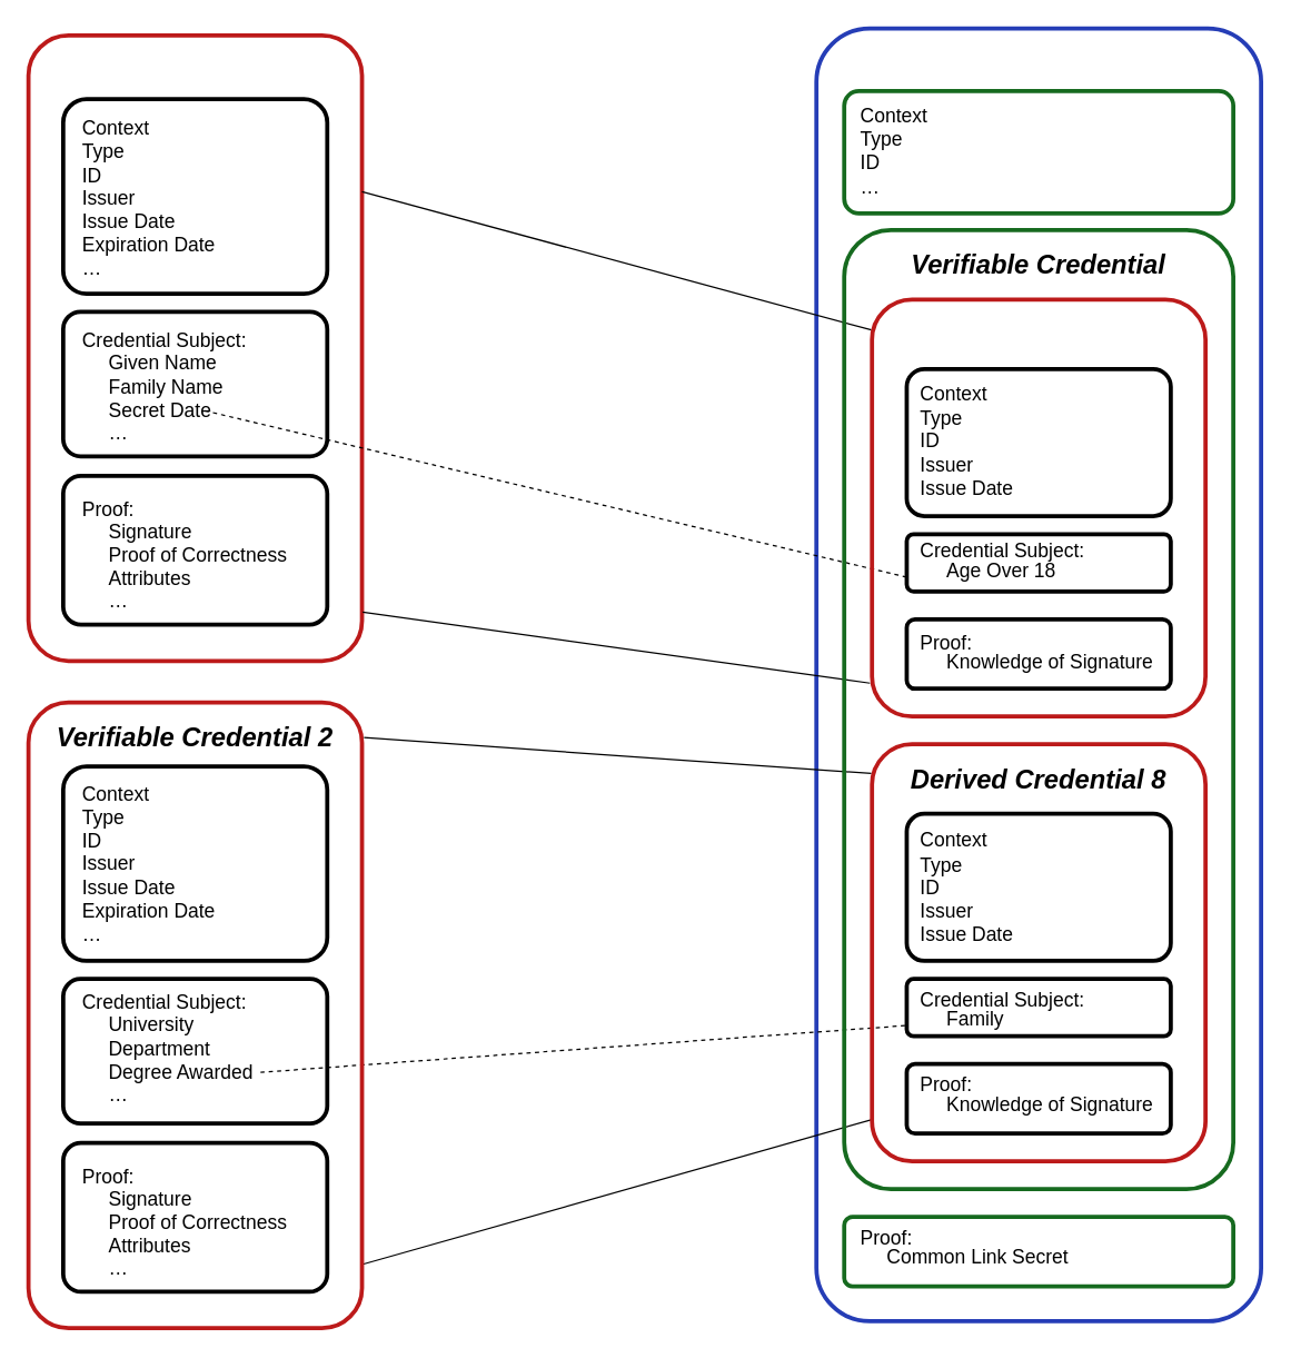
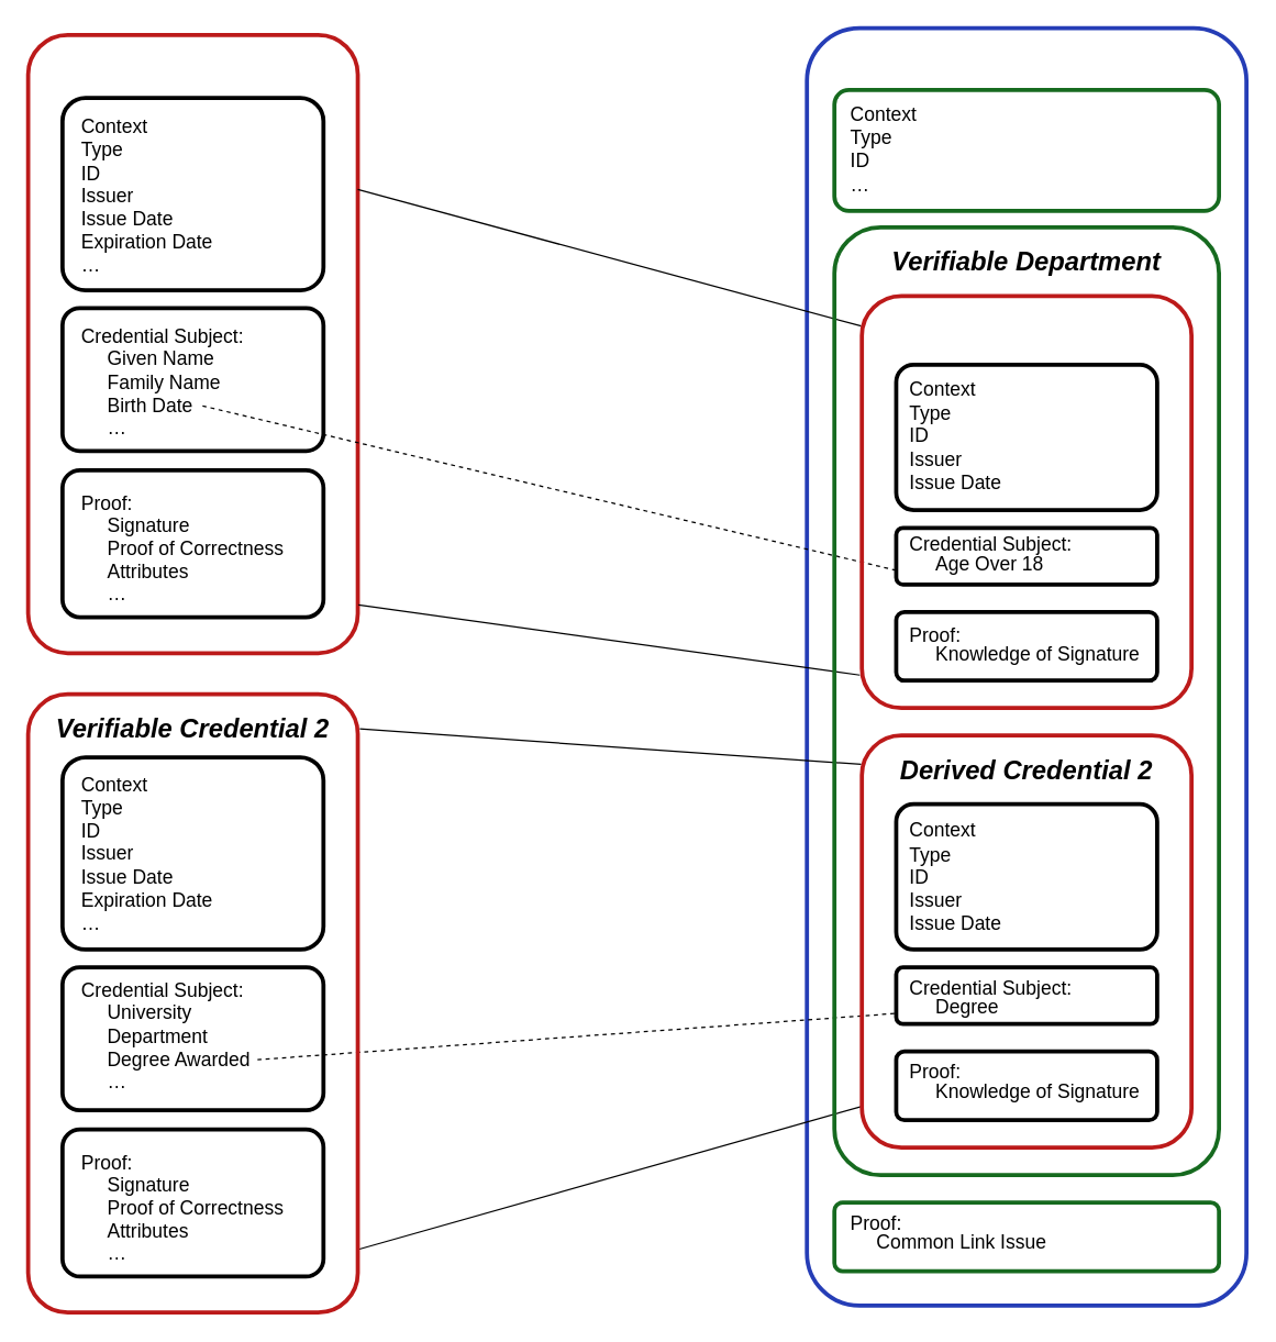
- <mxCell id="16" value="&lt;i&gt;&lt;b&gt;&lt;font style=&quot;font-size: 19px;&quot;&gt;Verifiable Credential&lt;/font&gt;&lt;/b&gt;&lt;/i&gt;" style="text;html=1;align=center;verticalAlign=middle;whiteSpace=wrap;rounded=0;fontSize=16;" parent="1" vertex="1"><mxGeometry x="637" y="175" width="220" height="31.94" as="geometry" /></mxCell>
+ <mxCell id="16" value="&lt;i&gt;&lt;b&gt;&lt;font style=&quot;font-size: 19px;&quot;&gt;Verifiable Department&lt;/font&gt;&lt;/b&gt;&lt;/i&gt;" style="text;html=1;align=center;verticalAlign=middle;whiteSpace=wrap;rounded=0;fontSize=16;" parent="1" vertex="1"><mxGeometry x="637" y="175" width="220" height="31.94" as="geometry" /></mxCell>
- <mxCell id="42" value="&lt;div style=&quot;font-size: 14px;&quot;&gt;&lt;span style=&quot;background-color: initial;&quot;&gt;Given Name&lt;/span&gt;&lt;br&gt;&lt;/div&gt;&lt;div style=&quot;font-size: 14px;&quot;&gt;Family Name&lt;/div&gt;&lt;div style=&quot;font-size: 14px;&quot;&gt;Secret Date&lt;/div&gt;&lt;div style=&quot;font-size: 14px;&quot;&gt;…&lt;/div&gt;" style="text;html=1;align=left;verticalAlign=middle;whiteSpace=wrap;rounded=0;fontSize=16;" vertex="1" parent="40"><mxGeometry x="19" y="23" width="140" height="70" as="geometry" /></mxCell>
+ <mxCell id="42" value="&lt;div style=&quot;font-size: 14px;&quot;&gt;&lt;span style=&quot;background-color: initial;&quot;&gt;Given Name&lt;/span&gt;&lt;br&gt;&lt;/div&gt;&lt;div style=&quot;font-size: 14px;&quot;&gt;Family Name&lt;/div&gt;&lt;div style=&quot;font-size: 14px;&quot;&gt;Birth Date&lt;/div&gt;&lt;div style=&quot;font-size: 14px;&quot;&gt;…&lt;/div&gt;" style="text;html=1;align=left;verticalAlign=middle;whiteSpace=wrap;rounded=0;fontSize=16;" vertex="1" parent="40"><mxGeometry x="19" y="23" width="140" height="70" as="geometry" /></mxCell>
- <mxCell id="29" value="&lt;i&gt;&lt;b&gt;&lt;font style=&quot;font-size: 19px;&quot;&gt;Derived Credential 8&lt;/font&gt;&lt;/b&gt;&lt;/i&gt;" style="text;html=1;align=center;verticalAlign=middle;whiteSpace=wrap;rounded=0;fontSize=16;" parent="1" vertex="1"><mxGeometry x="637" y="545" width="220" height="31.94" as="geometry" /></mxCell>
+ <mxCell id="29" value="&lt;i&gt;&lt;b&gt;&lt;font style=&quot;font-size: 19px;&quot;&gt;Derived Credential 2&lt;/font&gt;&lt;/b&gt;&lt;/i&gt;" style="text;html=1;align=center;verticalAlign=middle;whiteSpace=wrap;rounded=0;fontSize=16;" parent="1" vertex="1"><mxGeometry x="637" y="545" width="220" height="31.94" as="geometry" /></mxCell>
- <mxCell id="60" value="&lt;div style=&quot;font-size: 14px;&quot;&gt;&lt;span style=&quot;background-color: initial;&quot;&gt;Family&lt;/span&gt;&lt;/div&gt;" style="text;html=1;align=left;verticalAlign=middle;whiteSpace=wrap;rounded=0;fontSize=16;" vertex="1" parent="58"><mxGeometry x="19" y="2.161" width="171" height="24.839" as="geometry" /></mxCell>
+ <mxCell id="60" value="&lt;div style=&quot;font-size: 14px;&quot;&gt;&lt;span style=&quot;background-color: initial;&quot;&gt;Degree&lt;/span&gt;&lt;/div&gt;" style="text;html=1;align=left;verticalAlign=middle;whiteSpace=wrap;rounded=0;fontSize=16;" vertex="1" parent="58"><mxGeometry x="19" y="2.161" width="171" height="24.839" as="geometry" /></mxCell>
- <mxCell id="72" value="&lt;div style=&quot;font-size: 14px;&quot;&gt;&lt;span style=&quot;background-color: initial;&quot;&gt;Common Link Secret&lt;/span&gt;&lt;/div&gt;" style="text;html=1;align=left;verticalAlign=middle;whiteSpace=wrap;rounded=0;fontSize=16;" vertex="1" parent="70"><mxGeometry x="19" y="2.161" width="171" height="24.839" as="geometry" /></mxCell>
+ <mxCell id="72" value="&lt;div style=&quot;font-size: 14px;&quot;&gt;&lt;span style=&quot;background-color: initial;&quot;&gt;Common Link Issue&lt;/span&gt;&lt;/div&gt;" style="text;html=1;align=left;verticalAlign=middle;whiteSpace=wrap;rounded=0;fontSize=16;" vertex="1" parent="70"><mxGeometry x="19" y="2.161" width="171" height="24.839" as="geometry" /></mxCell>
